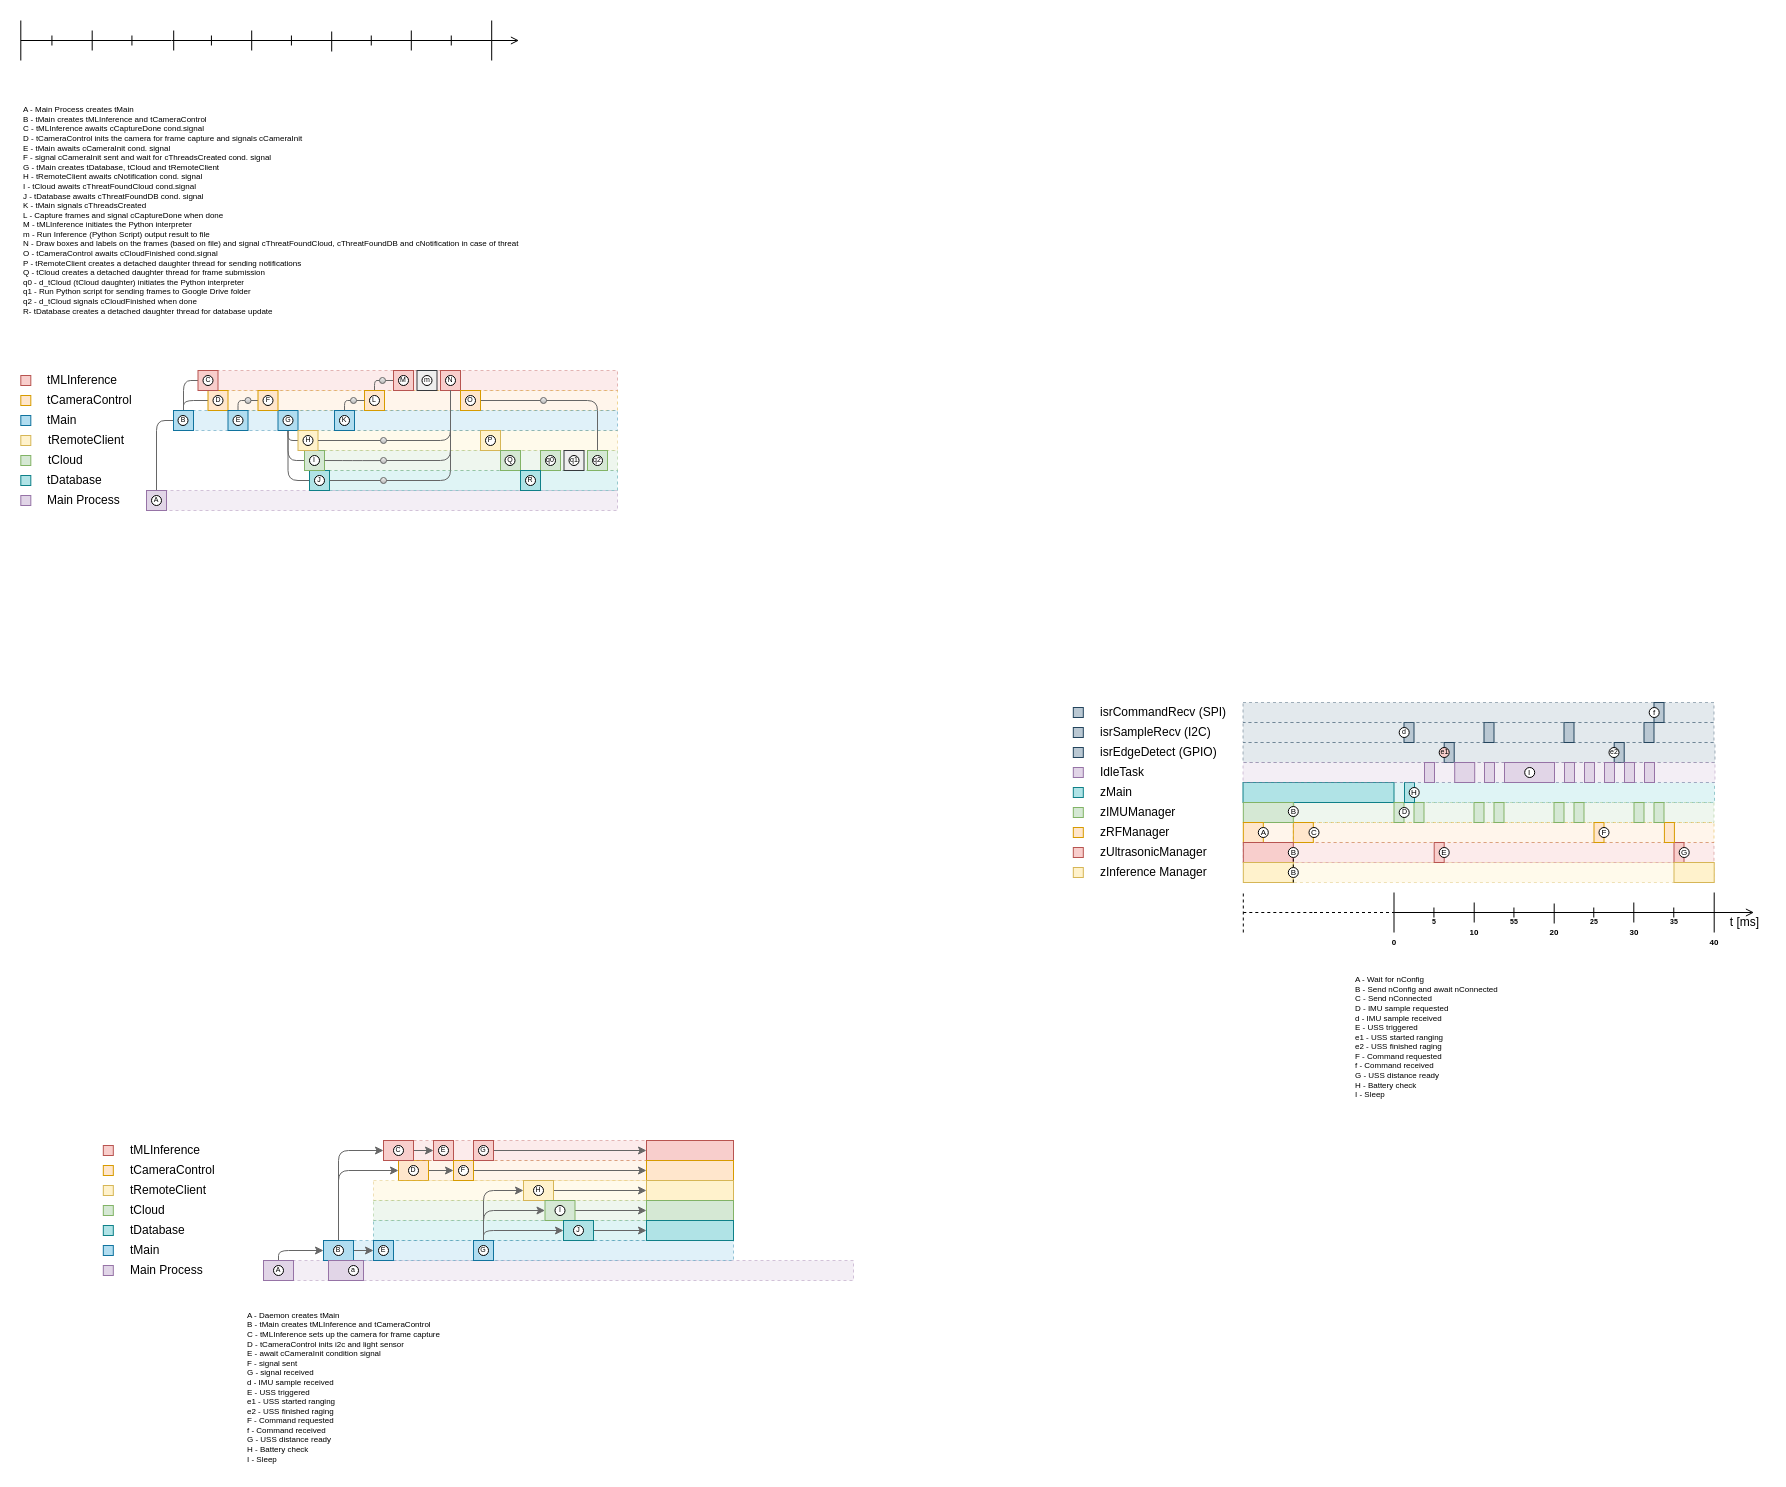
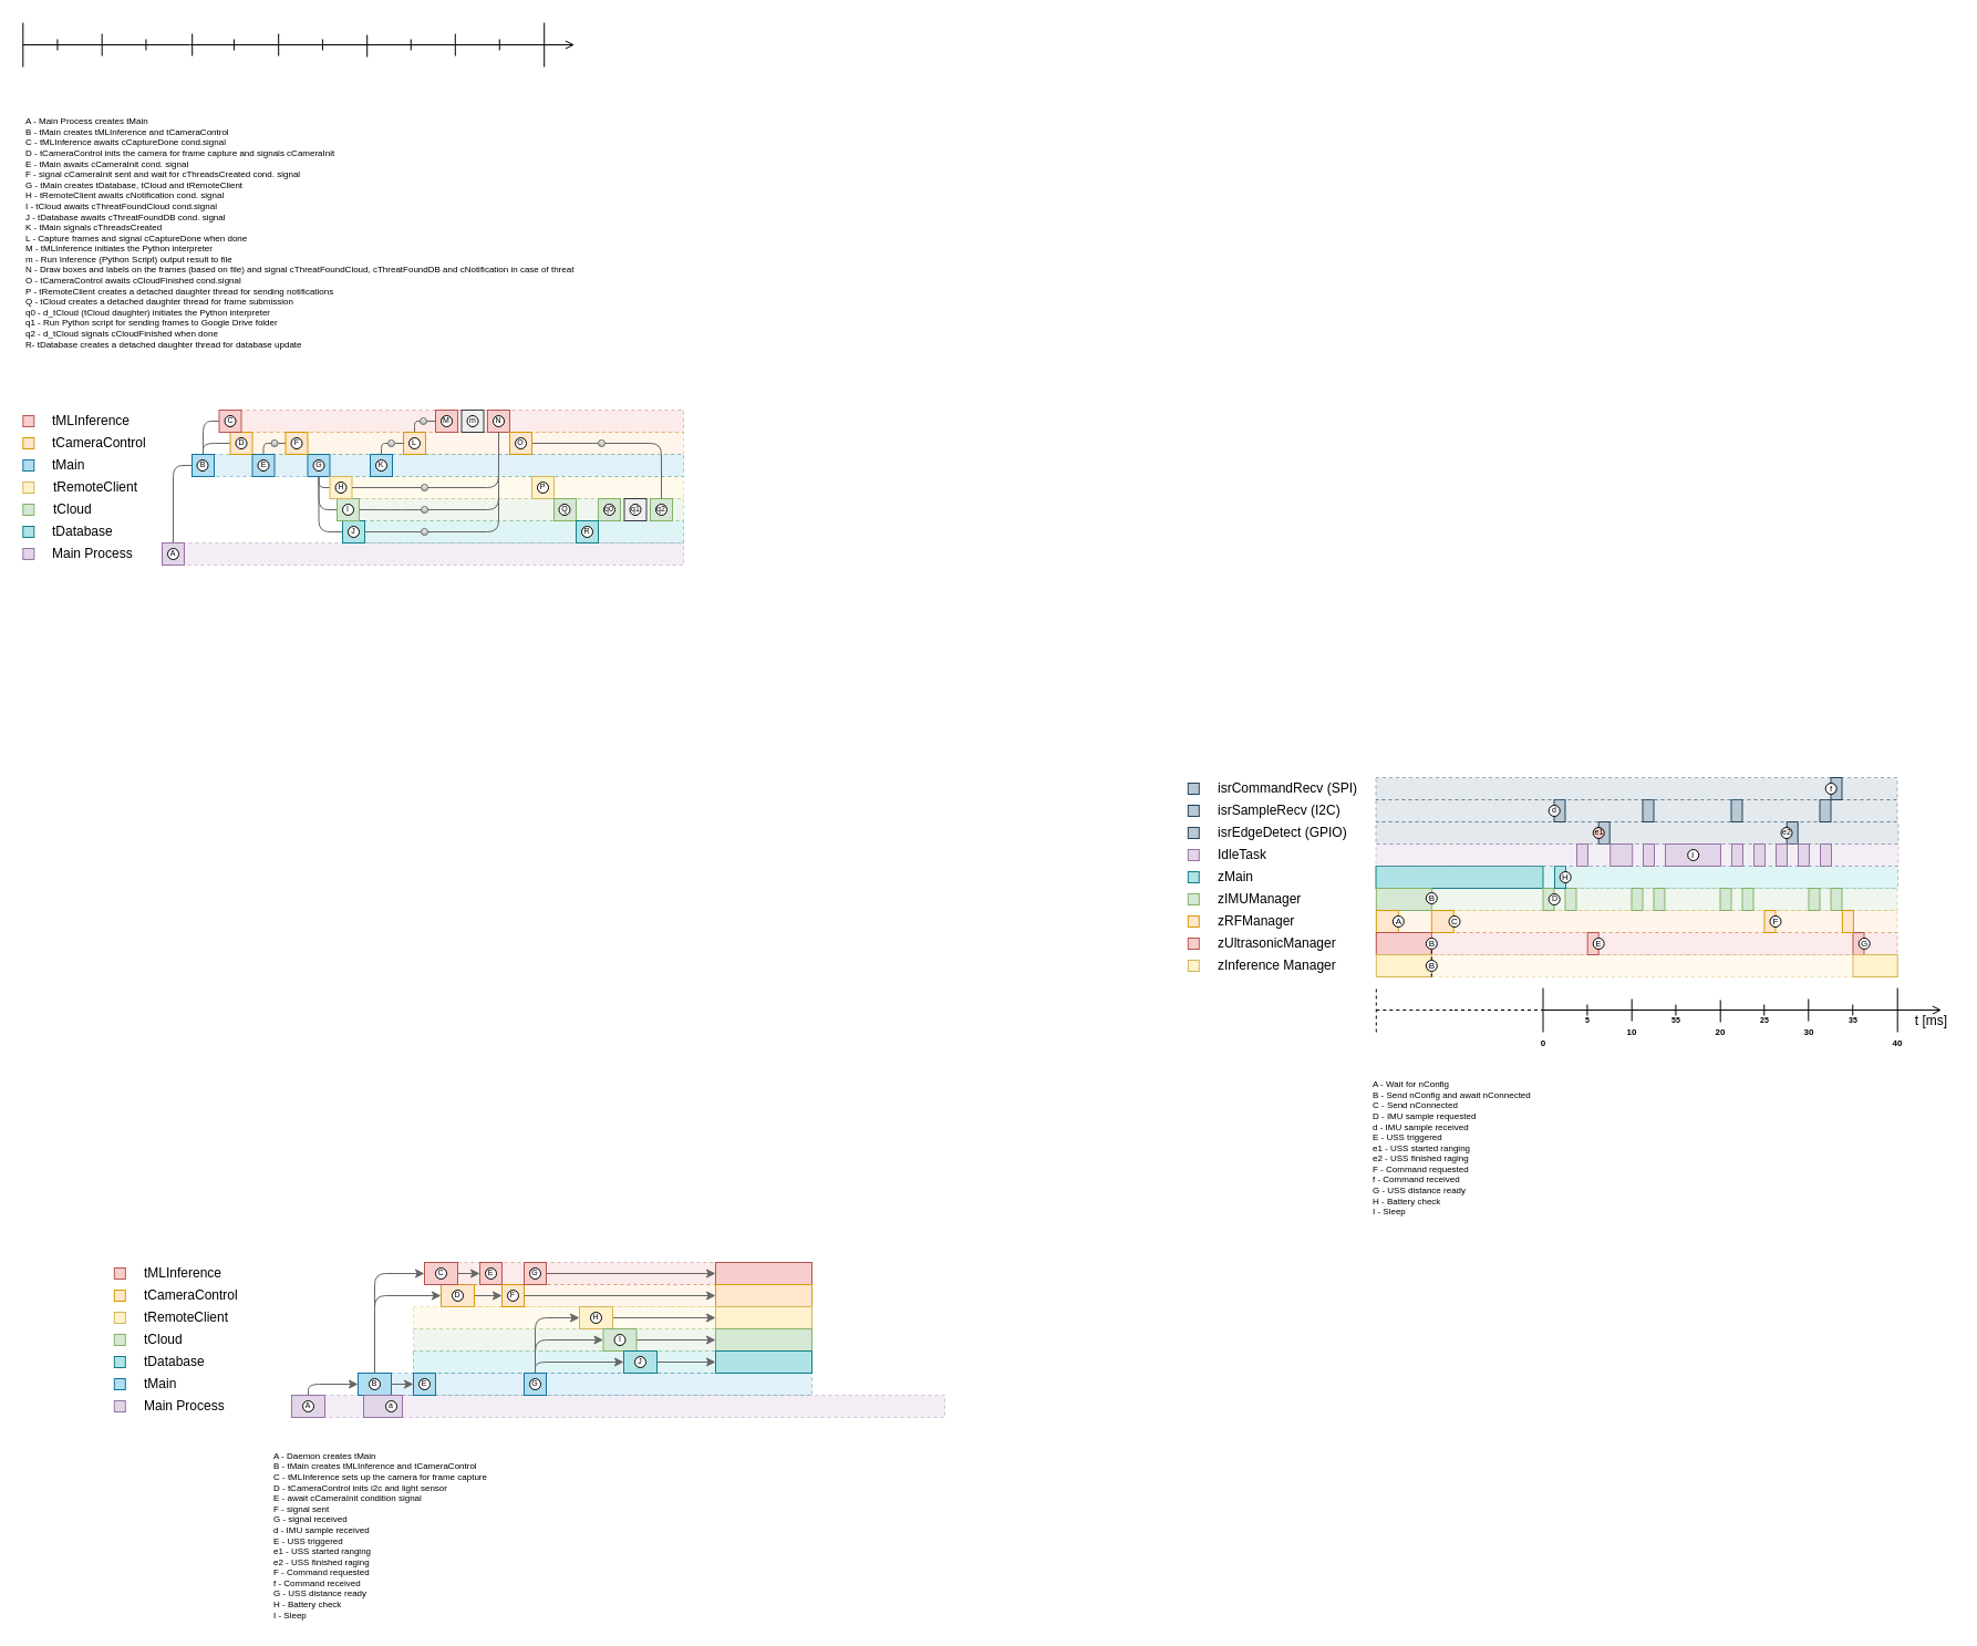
- <mxCell id="52" value="A - Wait for nConfig&lt;br&gt;B - Send nConfig and await nConnected&lt;br&gt;C - Send nConnected&lt;br&gt;D - IMU sample requested&lt;br&gt;d - IMU sample received&lt;br&gt;E - USS triggered&lt;br&gt;e1 - USS started ranging&lt;br&gt;e2 - USS finished raging&lt;br&gt;F - Command requested&lt;br&gt;f - Command received&lt;br&gt;G - USS distance ready&lt;br&gt;H - Battery check&lt;br&gt;I - Sleep" style="text;html=1;strokeColor=none;fillColor=none;align=left;verticalAlign=middle;whiteSpace=wrap;rounded=0;fontSize=8;" parent="1" vertex="1"><mxGeometry x="1353" y="972" width="160" height="130" as="geometry" /></mxCell>
+ <mxCell id="52" value="A - Wait for nConfig&lt;br&gt;B - Send nConfig and await nConnected&lt;br&gt;C - Send nConnected&lt;br&gt;D - IMU sample requested&lt;br&gt;d - IMU sample received&lt;br&gt;E - USS triggered&lt;br&gt;e1 - USS started ranging&lt;br&gt;e2 - USS finished raging&lt;br&gt;F - Command requested&lt;br&gt;f - Command received&lt;br&gt;G - USS distance ready&lt;br&gt;H - Battery check&lt;br&gt;I - Sleep" style="text;html=1;strokeColor=none;fillColor=none;align=left;verticalAlign=middle;whiteSpace=wrap;rounded=0;fontSize=8;" parent="1" vertex="1"><mxGeometry x="1238" y="972" width="160" height="130" as="geometry" /></mxCell>
